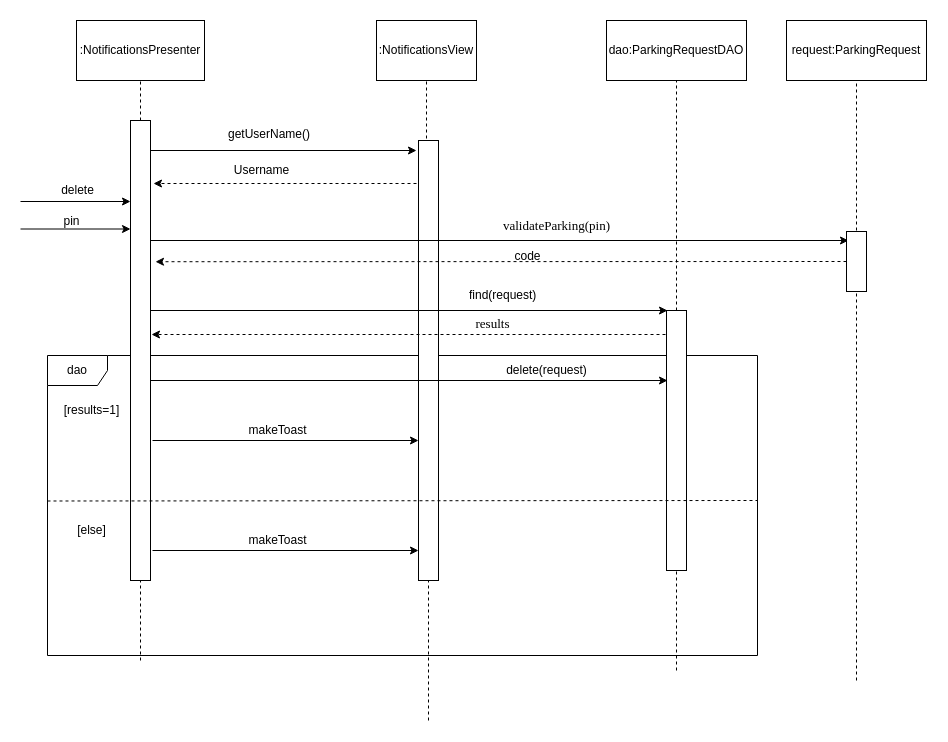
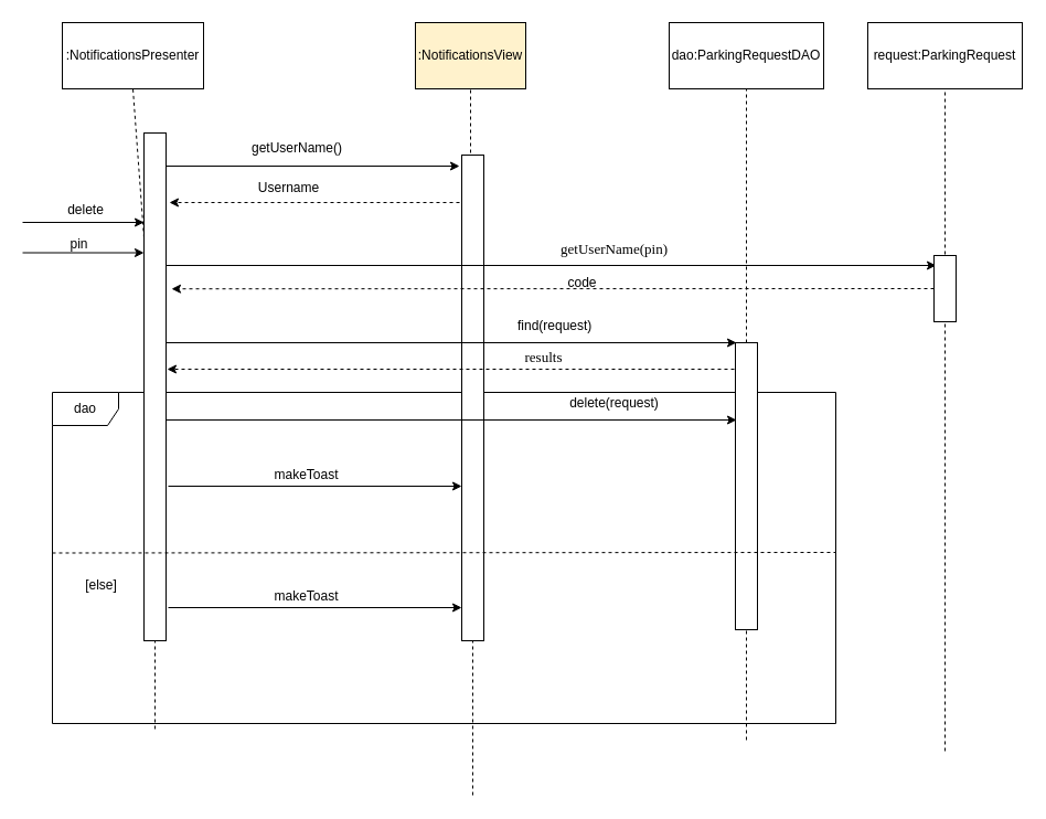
- <mxCell id="3" value=":NotificationsPresenter" style="rounded=0;whiteSpace=wrap;html=1;" vertex="1" parent="1"><mxGeometry x="76" y="20" width="128" height="60" as="geometry" /></mxCell>
+ <mxCell id="3" value=":NotificationsPresenter" style="rounded=0;whiteSpace=wrap;html=1;" vertex="1" parent="1"><mxGeometry x="56" y="20" width="128" height="60" as="geometry" /></mxCell>
- <mxCell id="5" value=":NotificationsView" style="rounded=0;whiteSpace=wrap;html=1;" vertex="1" parent="1"><mxGeometry x="376" y="20" width="100" height="60" as="geometry" /></mxCell>
+ <mxCell id="5" value=":NotificationsView" style="rounded=0;whiteSpace=wrap;html=1;fillColor=#fff2cc;" vertex="1" parent="1"><mxGeometry x="376" y="20" width="100" height="60" as="geometry" /></mxCell>
- <mxCell id="33" value="&lt;pre style=&quot;font-family: &amp;#34;consolas&amp;#34; ; font-size: 9.8pt&quot;&gt;validateParking(pin)&lt;/pre&gt;" style="text;html=1;align=center;verticalAlign=middle;resizable=0;points=[];autosize=1;" vertex="1" parent="1"><mxGeometry x="476" y="200" width="160" height="50" as="geometry" /></mxCell>
+ <mxCell id="33" value="&lt;pre style=&quot;font-family: &amp;#34;consolas&amp;#34; ; font-size: 9.8pt&quot;&gt;getUserName(pin)&lt;/pre&gt;" style="text;html=1;align=center;verticalAlign=middle;resizable=0;points=[];autosize=1;" vertex="1" parent="1"><mxGeometry x="476" y="200" width="160" height="50" as="geometry" /></mxCell>
- <mxCell id="25" value="delete(request)" style="text;html=1;align=center;verticalAlign=middle;resizable=0;points=[];autosize=1;" vertex="1" parent="1"><mxGeometry x="496" y="360" width="100" height="20" as="geometry" /></mxCell>
+ <mxCell id="25" value="delete(request)" style="text;html=1;align=center;verticalAlign=middle;resizable=0;points=[];autosize=1;" vertex="1" parent="1"><mxGeometry x="506" y="355" width="100" height="20" as="geometry" /></mxCell>
- <mxCell id="37" value="[results=1]" style="text;html=1;align=center;verticalAlign=middle;resizable=0;points=[];autosize=1;" vertex="1" parent="1"><mxGeometry x="56" y="400" width="70" height="20" as="geometry" /></mxCell>
